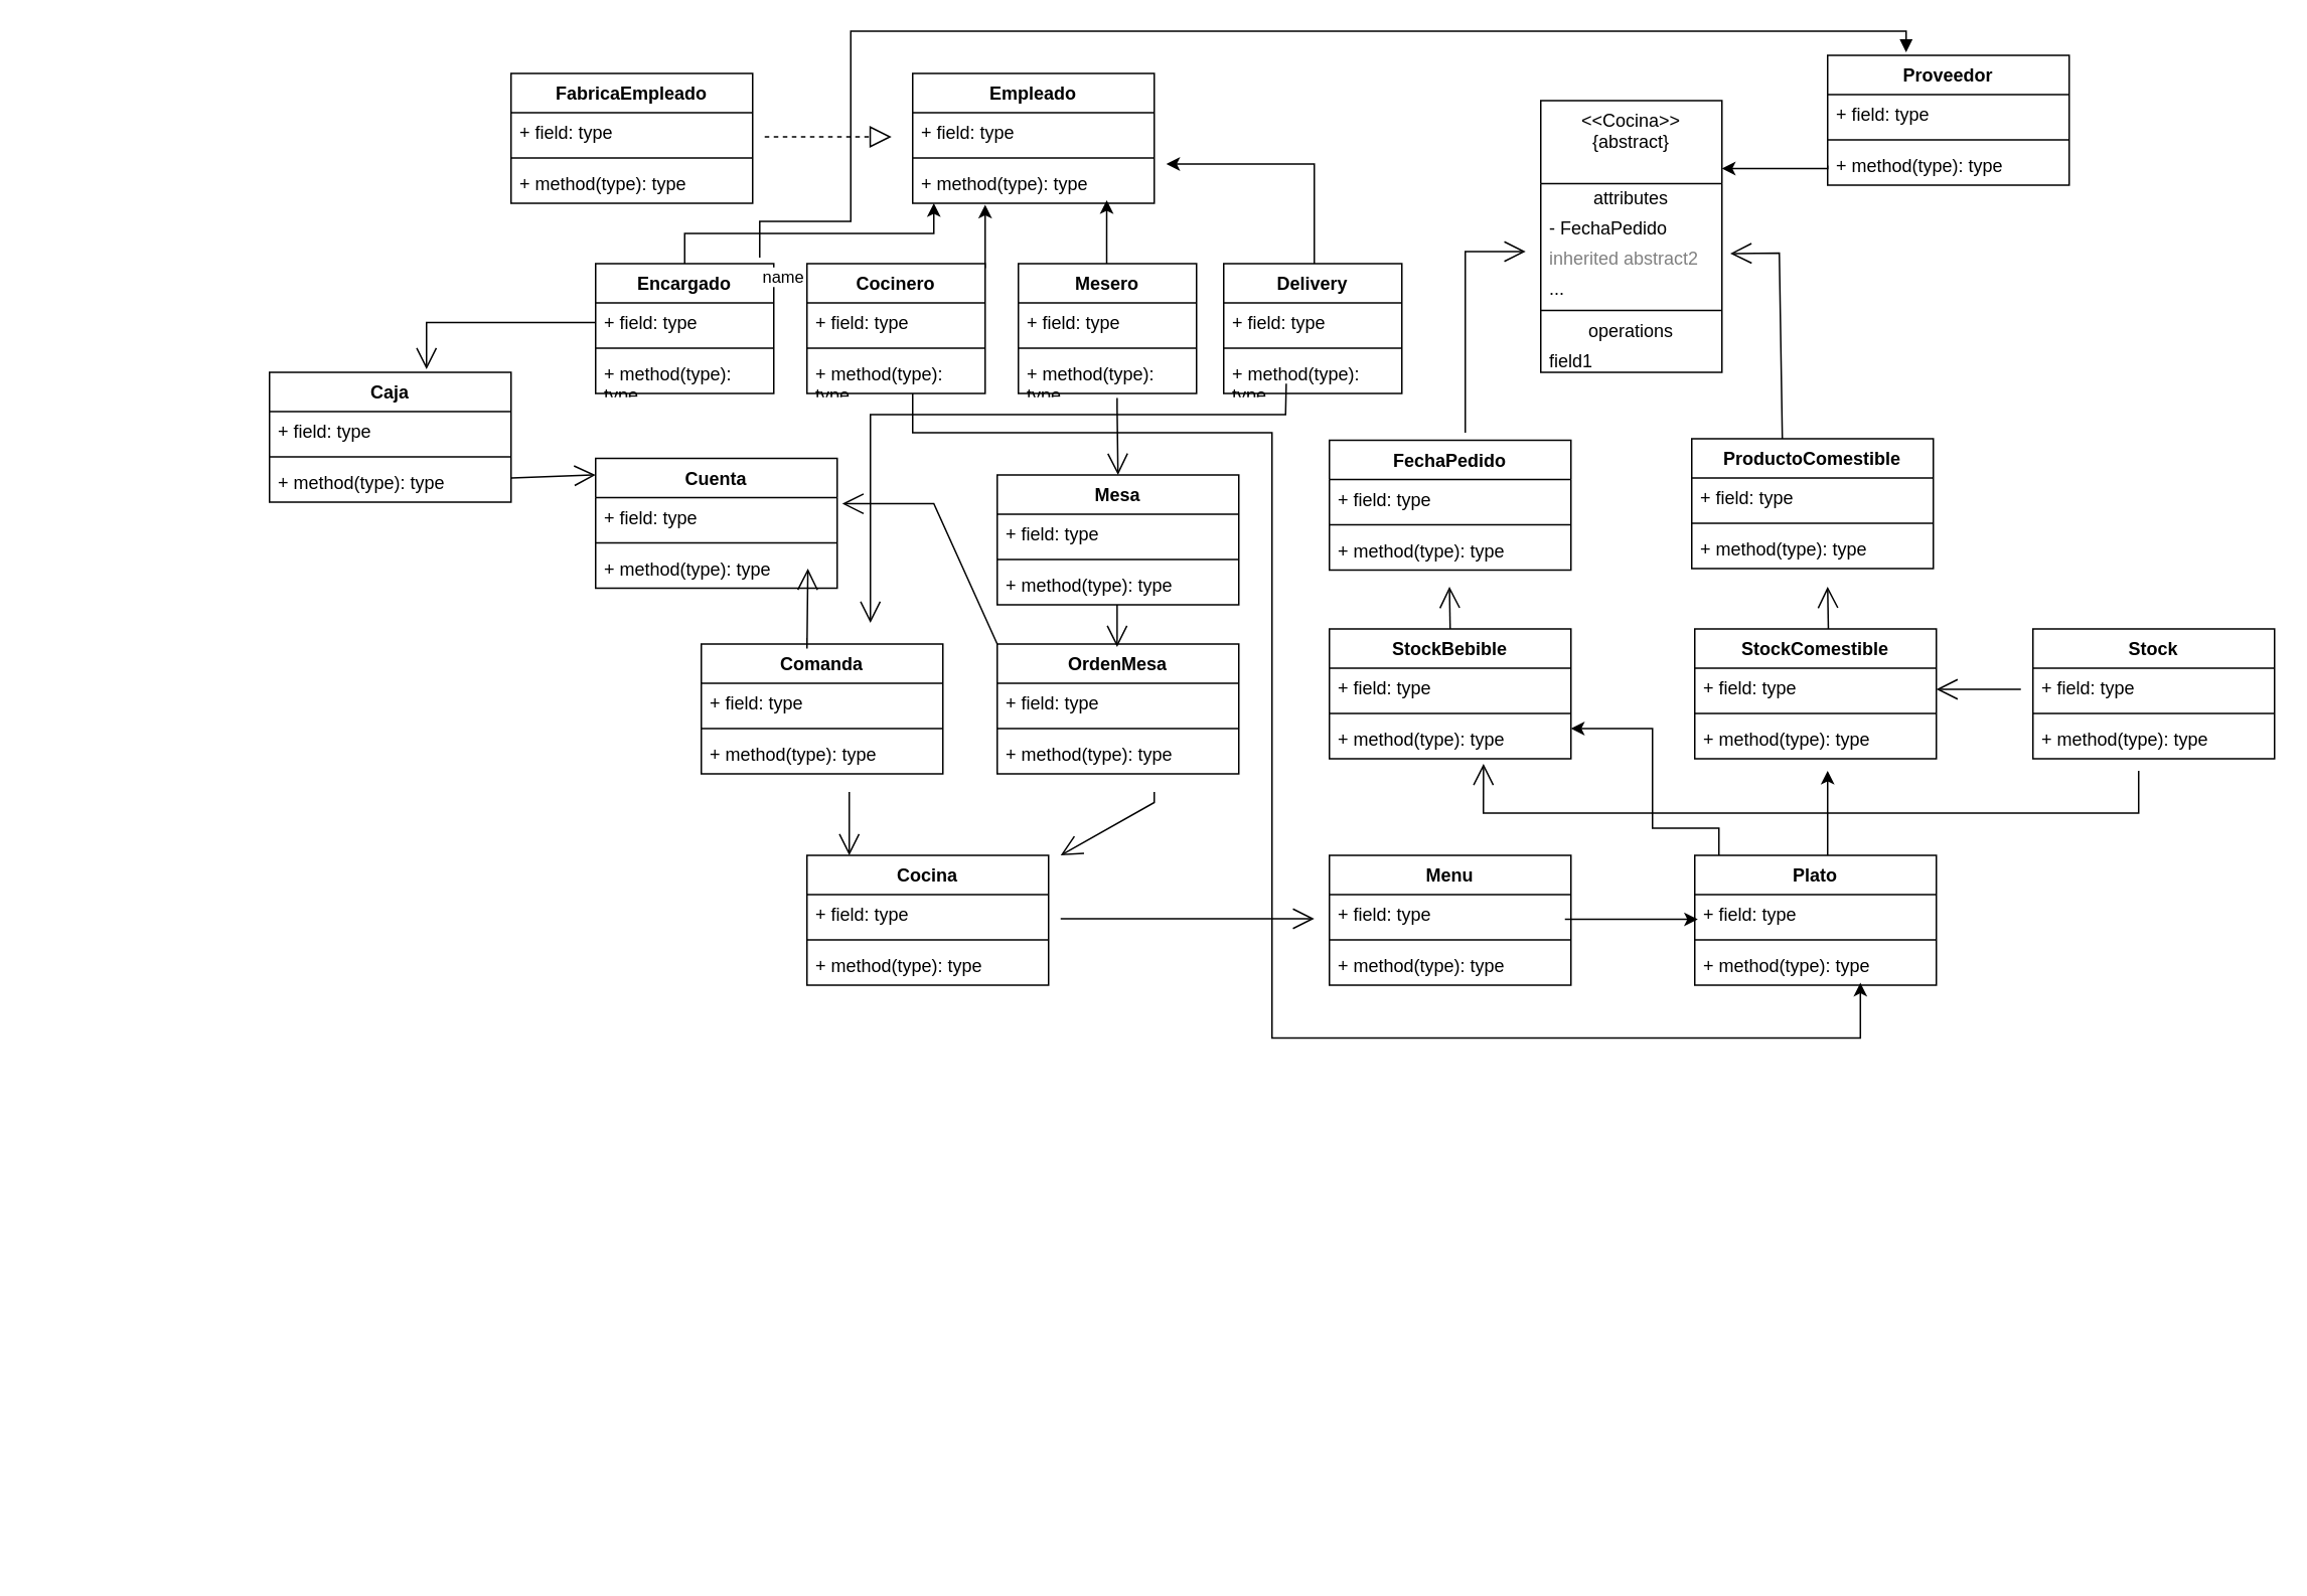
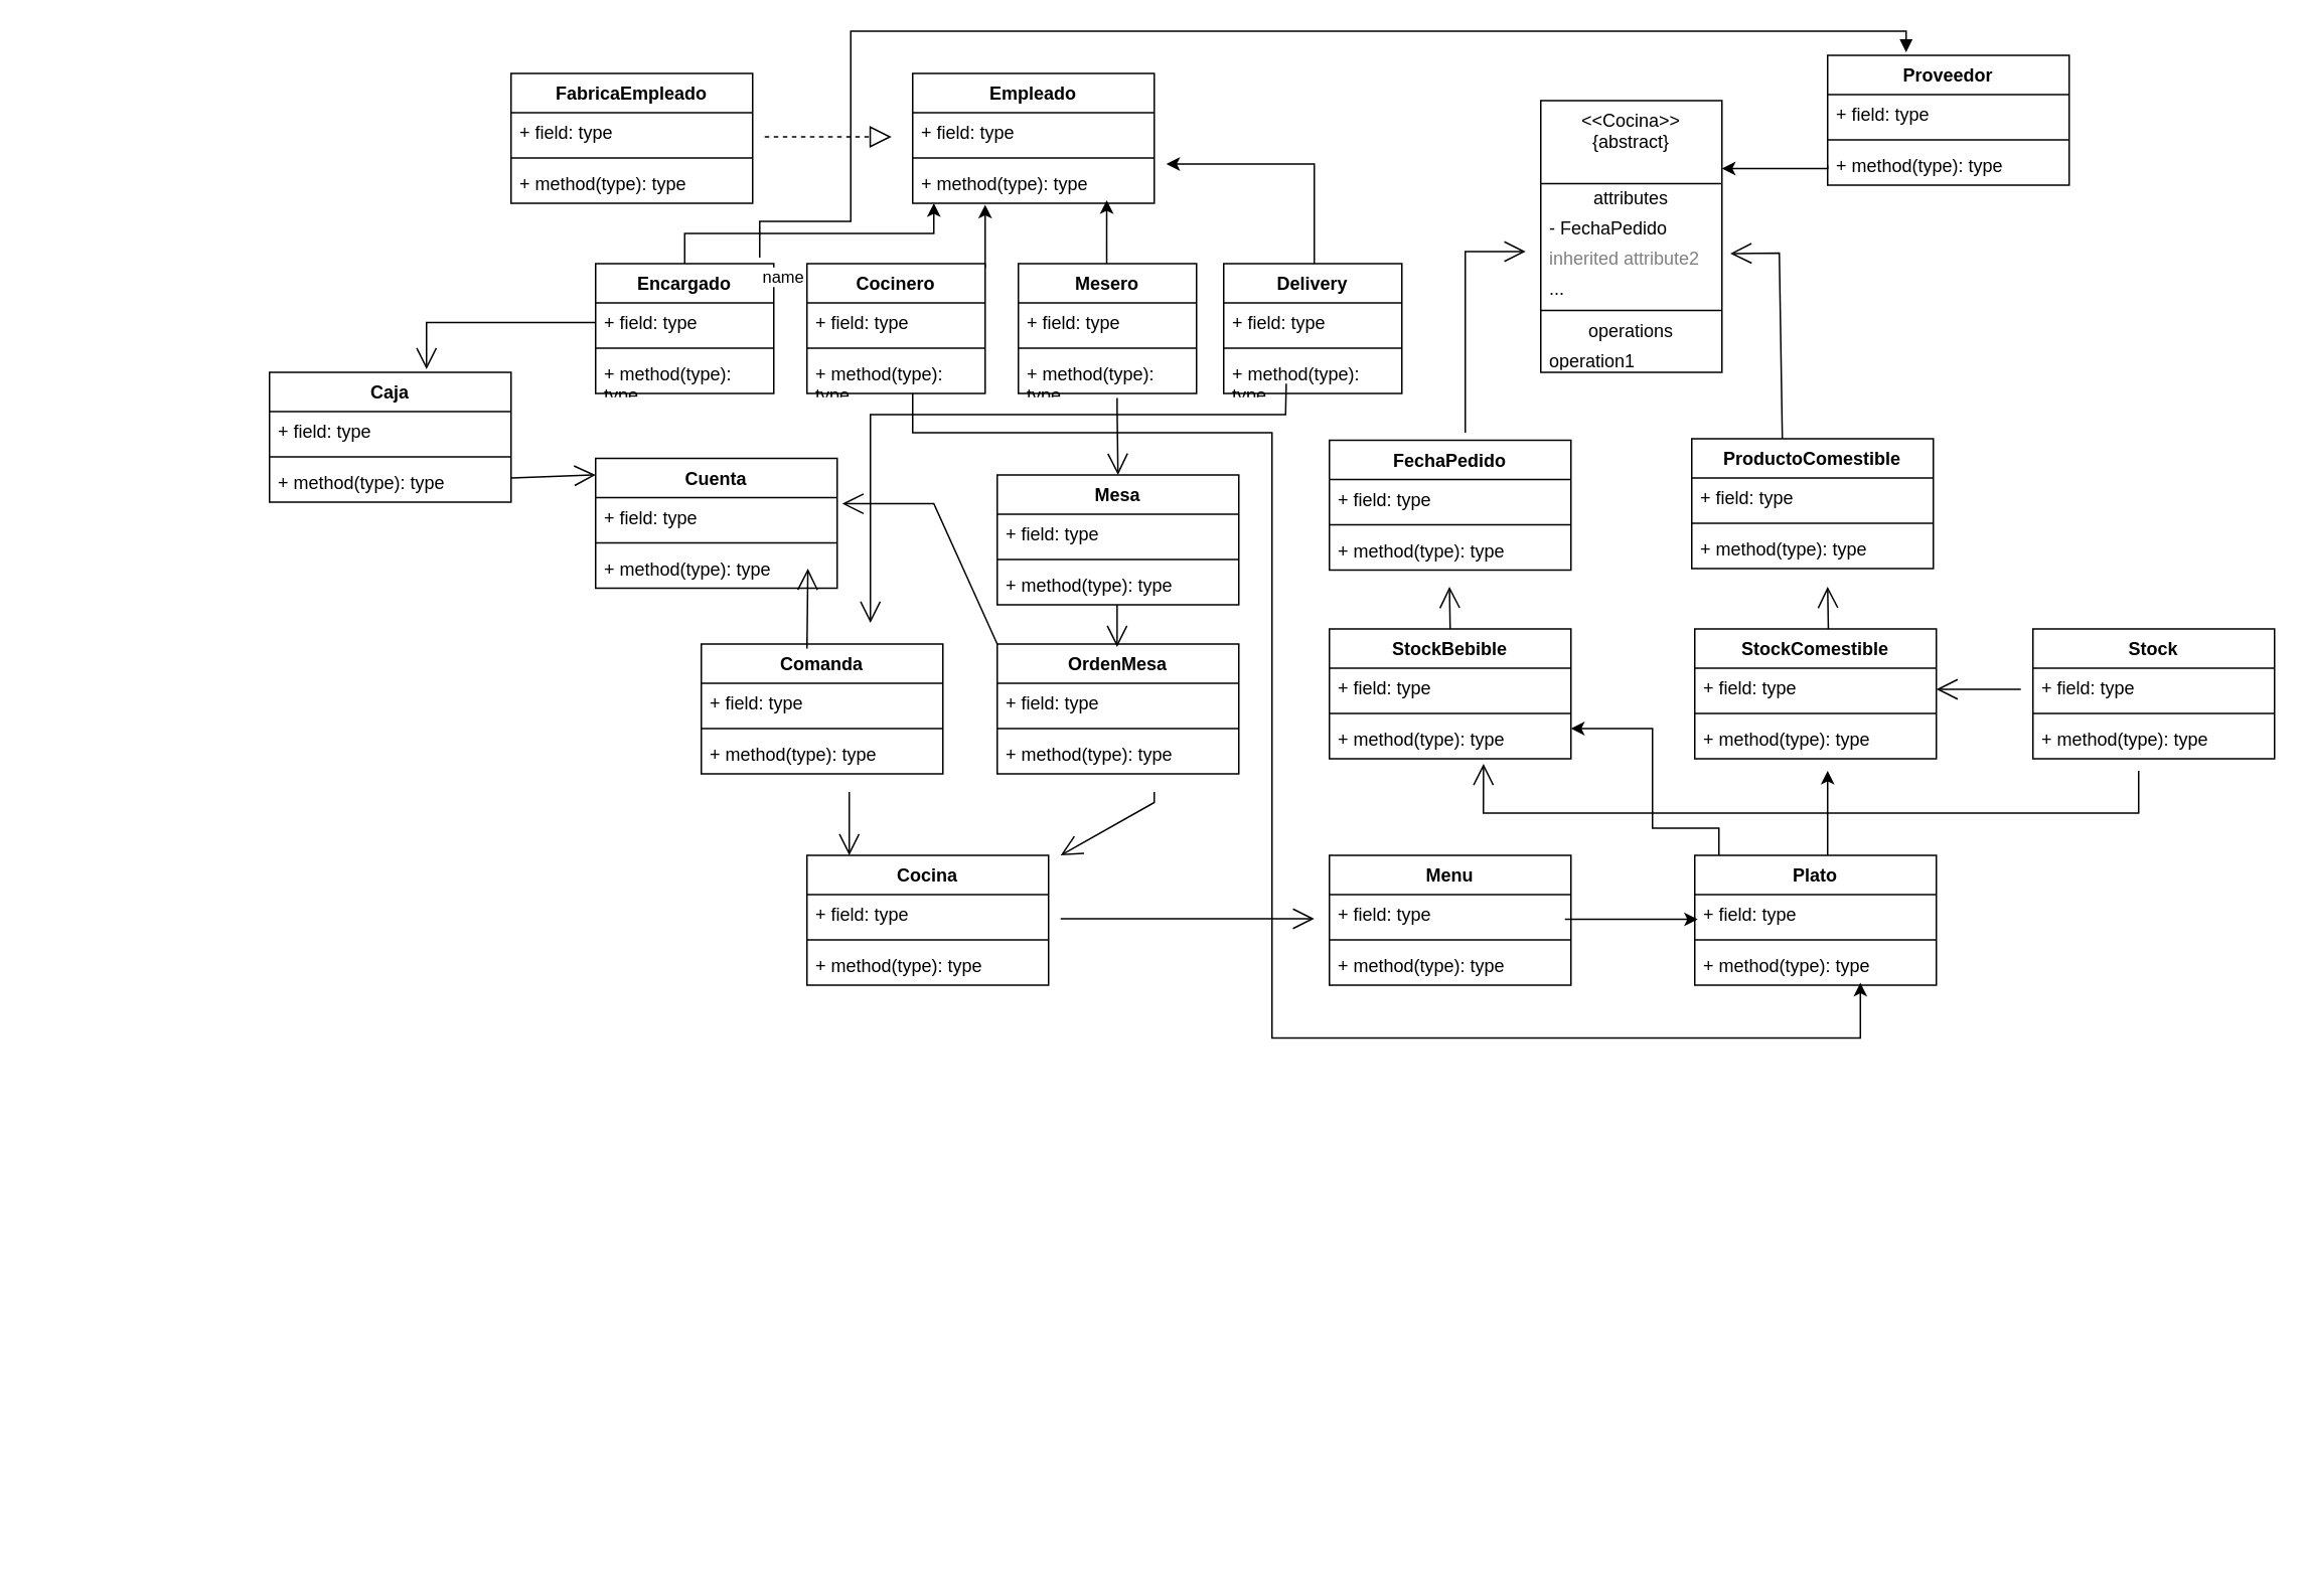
- <mxCell id="10" value="inherited abstract2" style="text;html=1;strokeColor=none;fillColor=none;align=left;verticalAlign=middle;spacingLeft=4;spacingRight=4;overflow=hidden;rotatable=0;points=[[0,0.5],[1,0.5]];portConstraint=eastwest;fontColor=#808080;whiteSpace=wrap;" vertex="1" parent="7"><mxGeometry y="95" width="120" height="20" as="geometry" /></mxCell>
+ <mxCell id="10" value="inherited attribute2" style="text;html=1;strokeColor=none;fillColor=none;align=left;verticalAlign=middle;spacingLeft=4;spacingRight=4;overflow=hidden;rotatable=0;points=[[0,0.5],[1,0.5]];portConstraint=eastwest;fontColor=#808080;whiteSpace=wrap;" vertex="1" parent="7"><mxGeometry y="95" width="120" height="20" as="geometry" /></mxCell>
- <mxCell id="14" value="field1" style="text;html=1;strokeColor=none;fillColor=none;align=left;verticalAlign=middle;spacingLeft=4;spacingRight=4;overflow=hidden;rotatable=0;points=[[0,0.5],[1,0.5]];portConstraint=eastwest;whiteSpace=wrap;" vertex="1" parent="7"><mxGeometry y="163" width="120" height="17" as="geometry" /></mxCell>
+ <mxCell id="14" value="operation1" style="text;html=1;strokeColor=none;fillColor=none;align=left;verticalAlign=middle;spacingLeft=4;spacingRight=4;overflow=hidden;rotatable=0;points=[[0,0.5],[1,0.5]];portConstraint=eastwest;whiteSpace=wrap;" vertex="1" parent="7"><mxGeometry y="163" width="120" height="17" as="geometry" /></mxCell>
